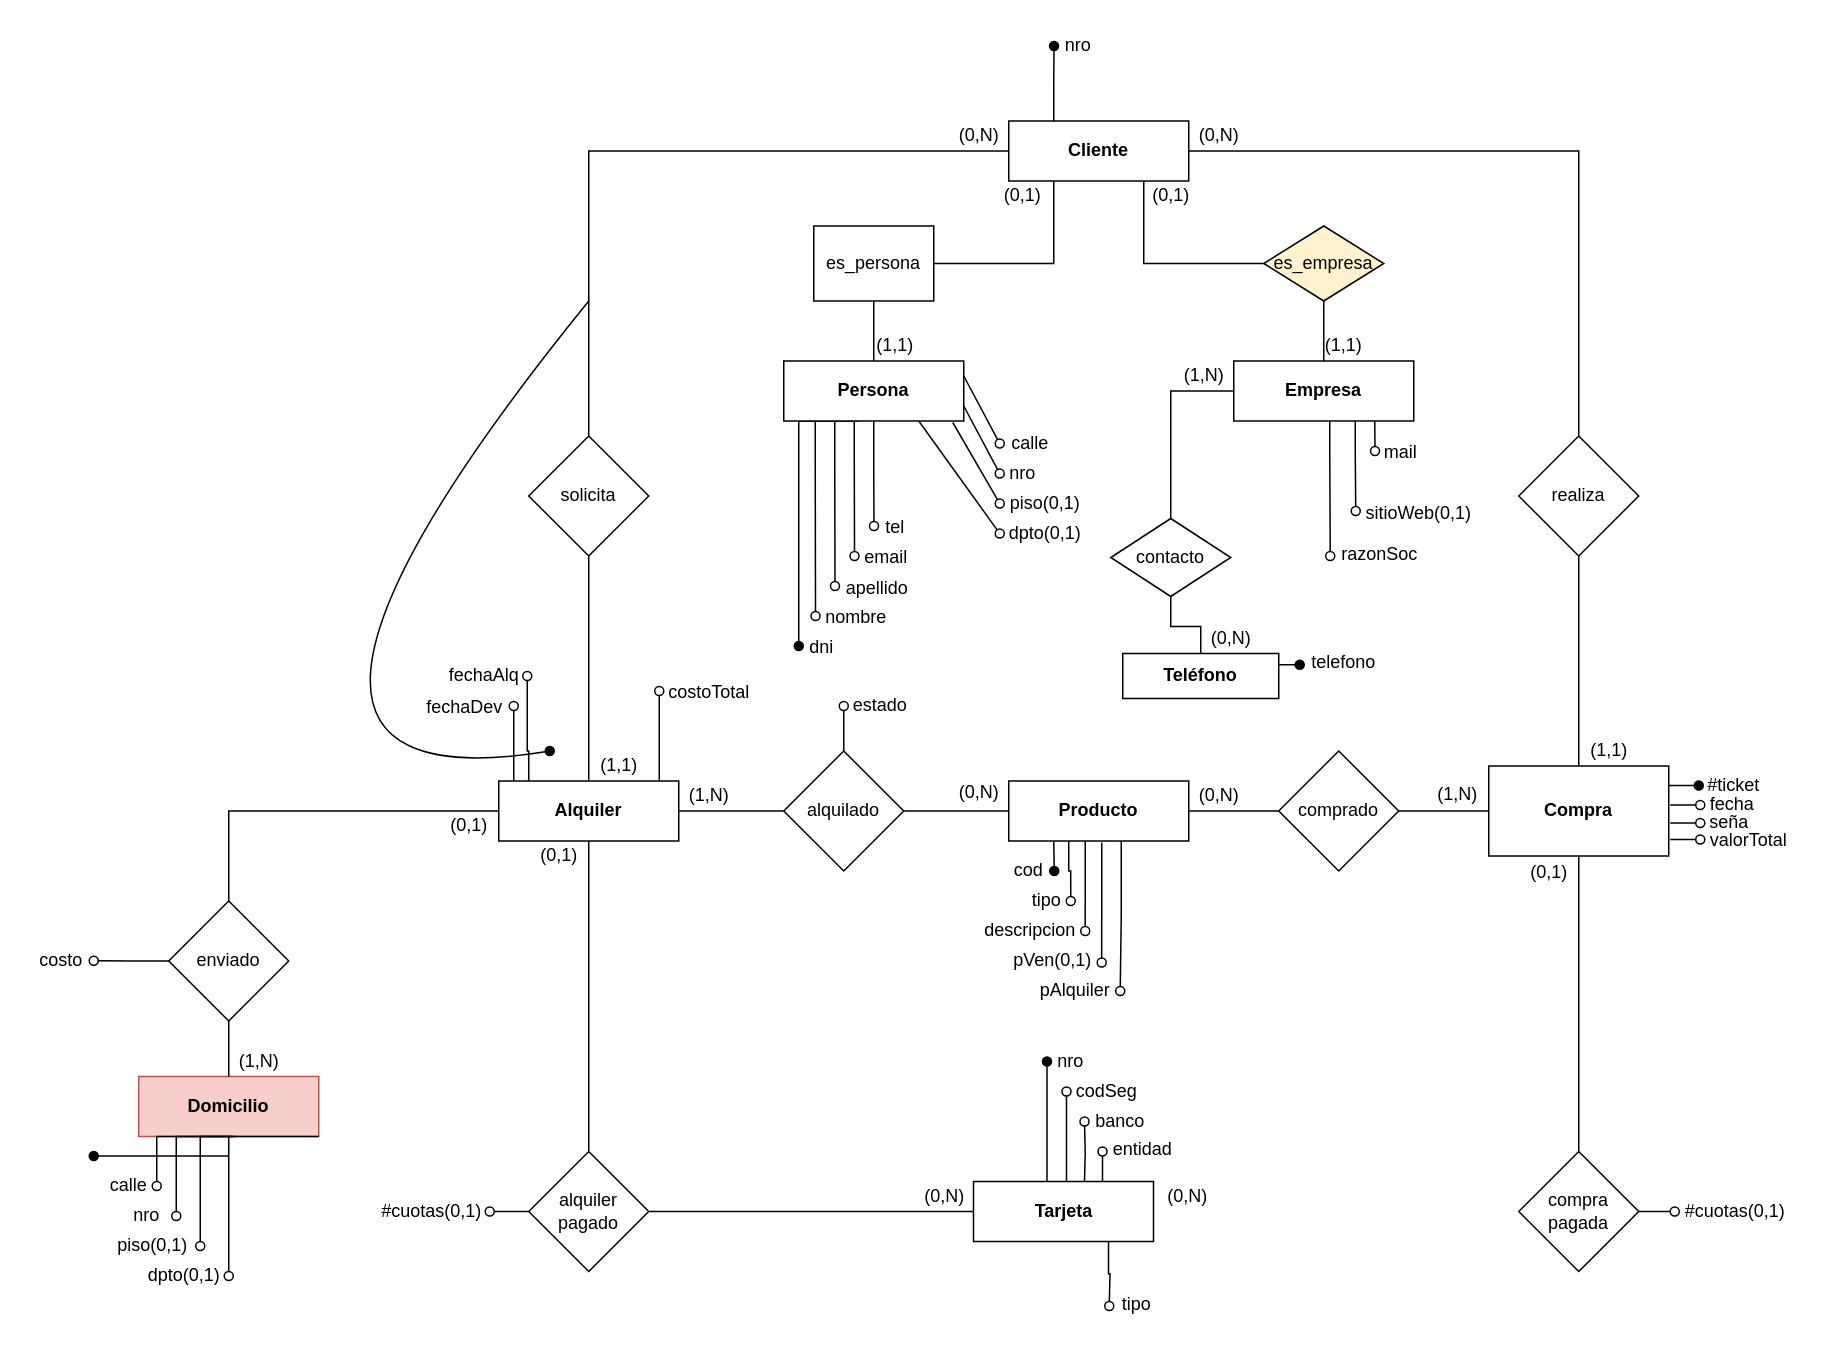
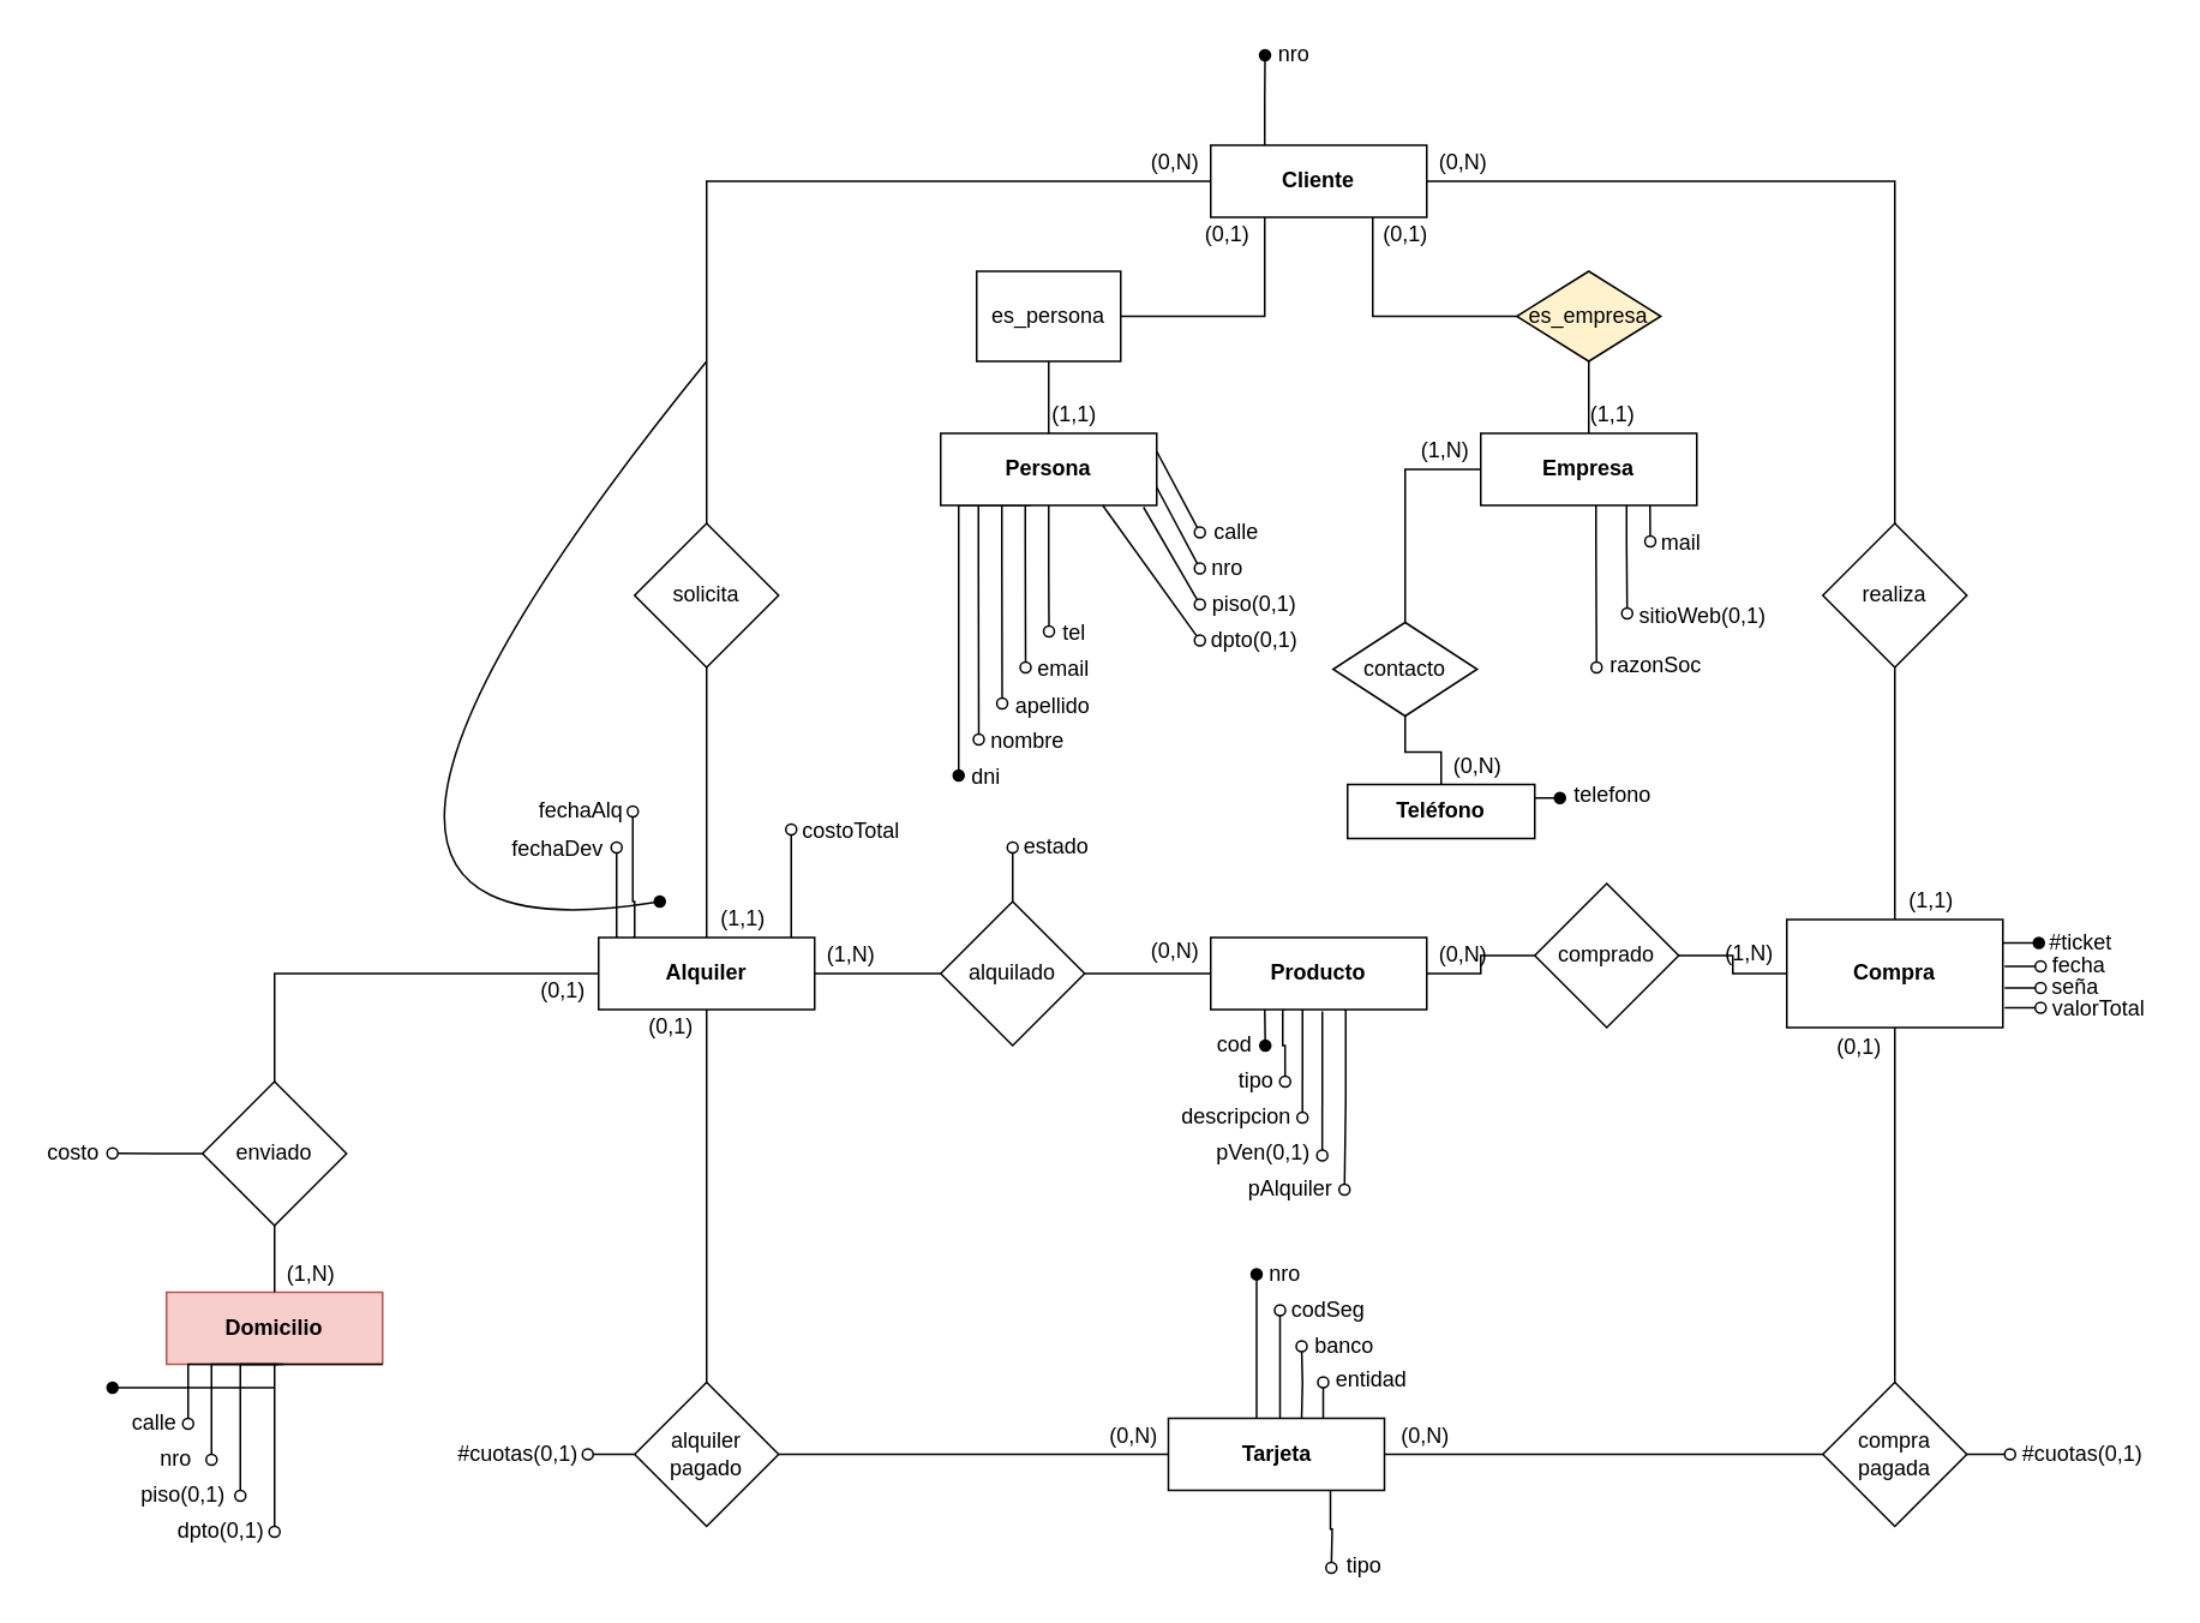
- <mxCell id="48" value="comprado" style="rhombus;whiteSpace=wrap;html=1;" parent="1" vertex="1"><mxGeometry x="852" y="500" width="80" height="80" as="geometry" /></mxCell>
+ <mxCell id="48" value="comprado" style="rhombus;whiteSpace=wrap;html=1;" parent="1" vertex="1"><mxGeometry x="852" y="490" width="80" height="80" as="geometry" /></mxCell>
+ <mxCell id="52" style="edgeStyle=orthogonalEdgeStyle;rounded=0;orthogonalLoop=1;jettySize=auto;html=1;exitX=1;exitY=0.5;exitDx=0;exitDy=0;entryX=0;entryY=0.5;entryDx=0;entryDy=0;endArrow=none;endFill=0;" parent="1" source="58" target="63" edge="1"><mxGeometry relative="1" as="geometry"><mxPoint x="792" y="730" as="sourcePoint" /></mxGeometry></mxCell>
